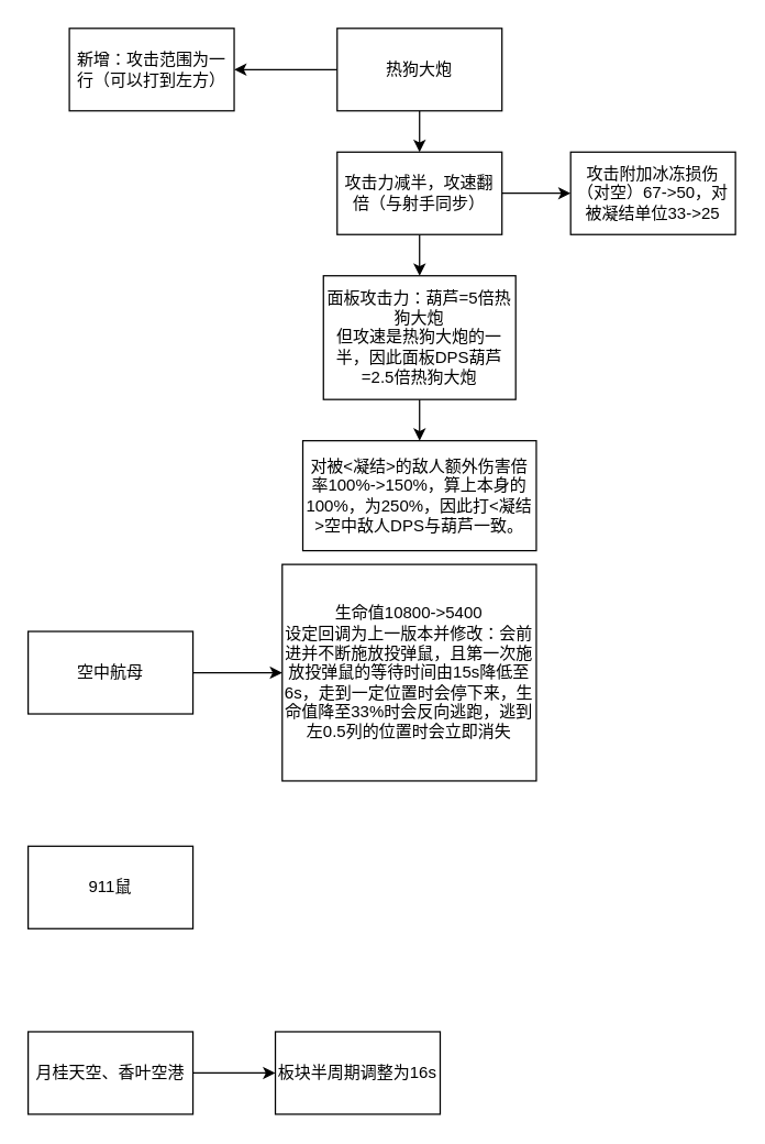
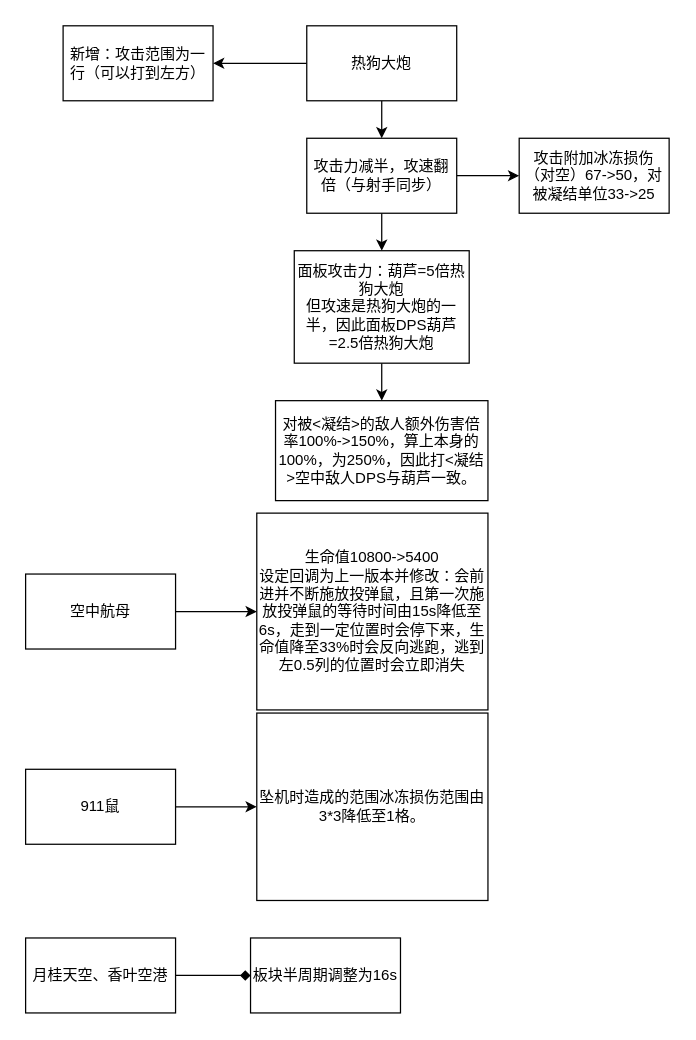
+ <mxCell id="16" style="edgeStyle=orthogonalEdgeStyle;rounded=0;orthogonalLoop=1;jettySize=auto;html=1;" edge="1" parent="1" source="17" target="18"><mxGeometry relative="1" as="geometry" /></mxCell>
+ <mxCell id="18" value="坠机时造成的范围冰冻损伤范围由3*3降低至1格。" style="rounded=0;whiteSpace=wrap;html=1;" vertex="1" parent="1"><mxGeometry x="205" y="570" width="185" height="150" as="geometry" /></mxCell>
- <mxCell id="19" style="edgeStyle=orthogonalEdgeStyle;rounded=0;orthogonalLoop=1;jettySize=auto;html=1;" edge="1" parent="1" source="20" target="21"><mxGeometry relative="1" as="geometry" /></mxCell>
+ <mxCell id="19" style="edgeStyle=orthogonalEdgeStyle;rounded=0;orthogonalLoop=1;jettySize=auto;html=1;endArrow=diamond;" edge="1" parent="1" source="20" target="21"><mxGeometry relative="1" as="geometry" /></mxCell>
